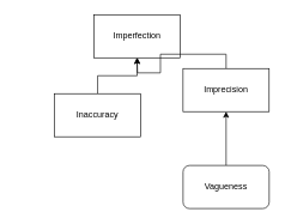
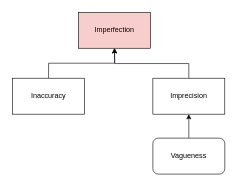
- <mxCell id="2" value="Imperfection" style="rounded=0;whiteSpace=wrap;html=1;" parent="1" vertex="1"><mxGeometry x="130" y="20" width="120" height="60" as="geometry" /></mxCell>
+ <mxCell id="2" value="Imperfection" style="rounded=0;whiteSpace=wrap;html=1;fillColor=#f8cecc;" parent="1" vertex="1"><mxGeometry x="130" y="20" width="120" height="60" as="geometry" /></mxCell>
- <mxCell id="6" value="Imprecision" style="rounded=0;whiteSpace=wrap;html=1;" parent="1" vertex="1"><mxGeometry x="254" y="95" width="120" height="60" as="geometry" /></mxCell>
+ <mxCell id="6" value="Imprecision" style="rounded=0;whiteSpace=wrap;html=1;" parent="1" vertex="1"><mxGeometry x="254" y="130" width="120" height="60" as="geometry" /></mxCell>
- <mxCell id="4" value="Inaccuracy" style="rounded=0;whiteSpace=wrap;html=1;" parent="1" vertex="1"><mxGeometry x="75" y="130" width="120" height="60" as="geometry" /></mxCell>
+ <mxCell id="4" value="Inaccuracy" style="rounded=0;whiteSpace=wrap;html=1;" parent="1" vertex="1"><mxGeometry x="20" y="130" width="120" height="60" as="geometry" /></mxCell>
